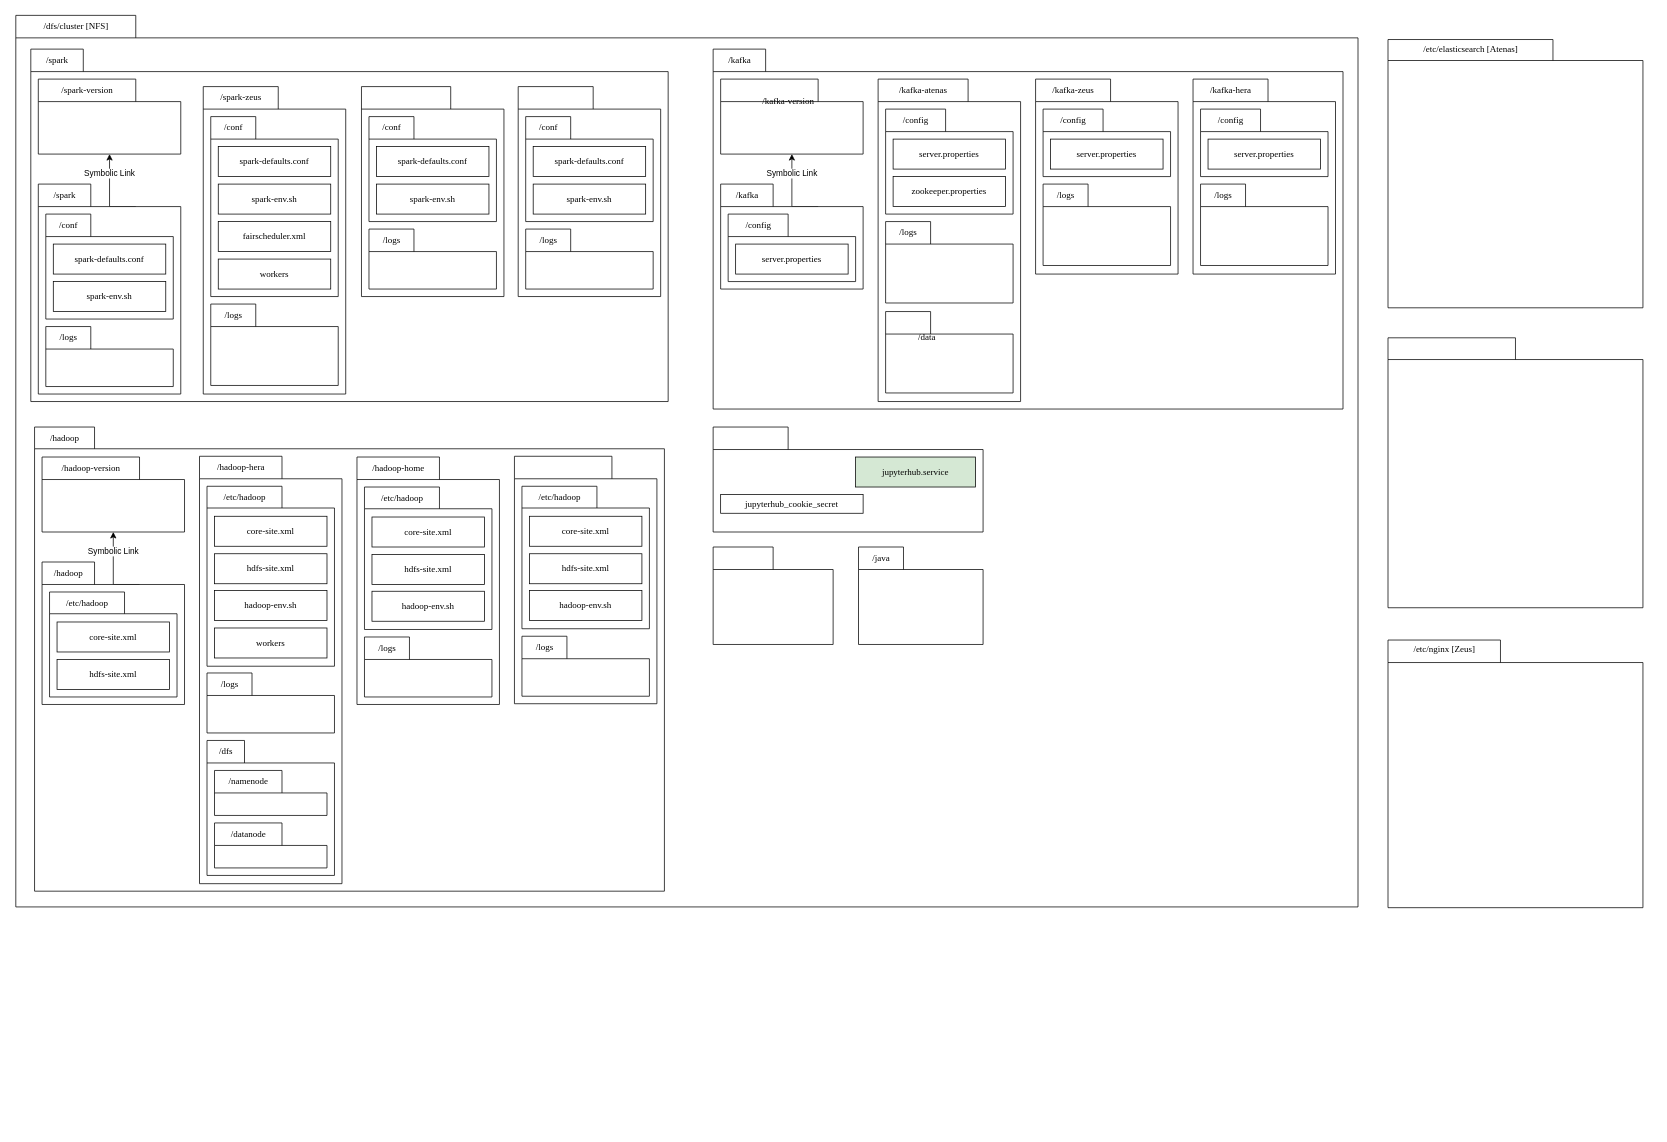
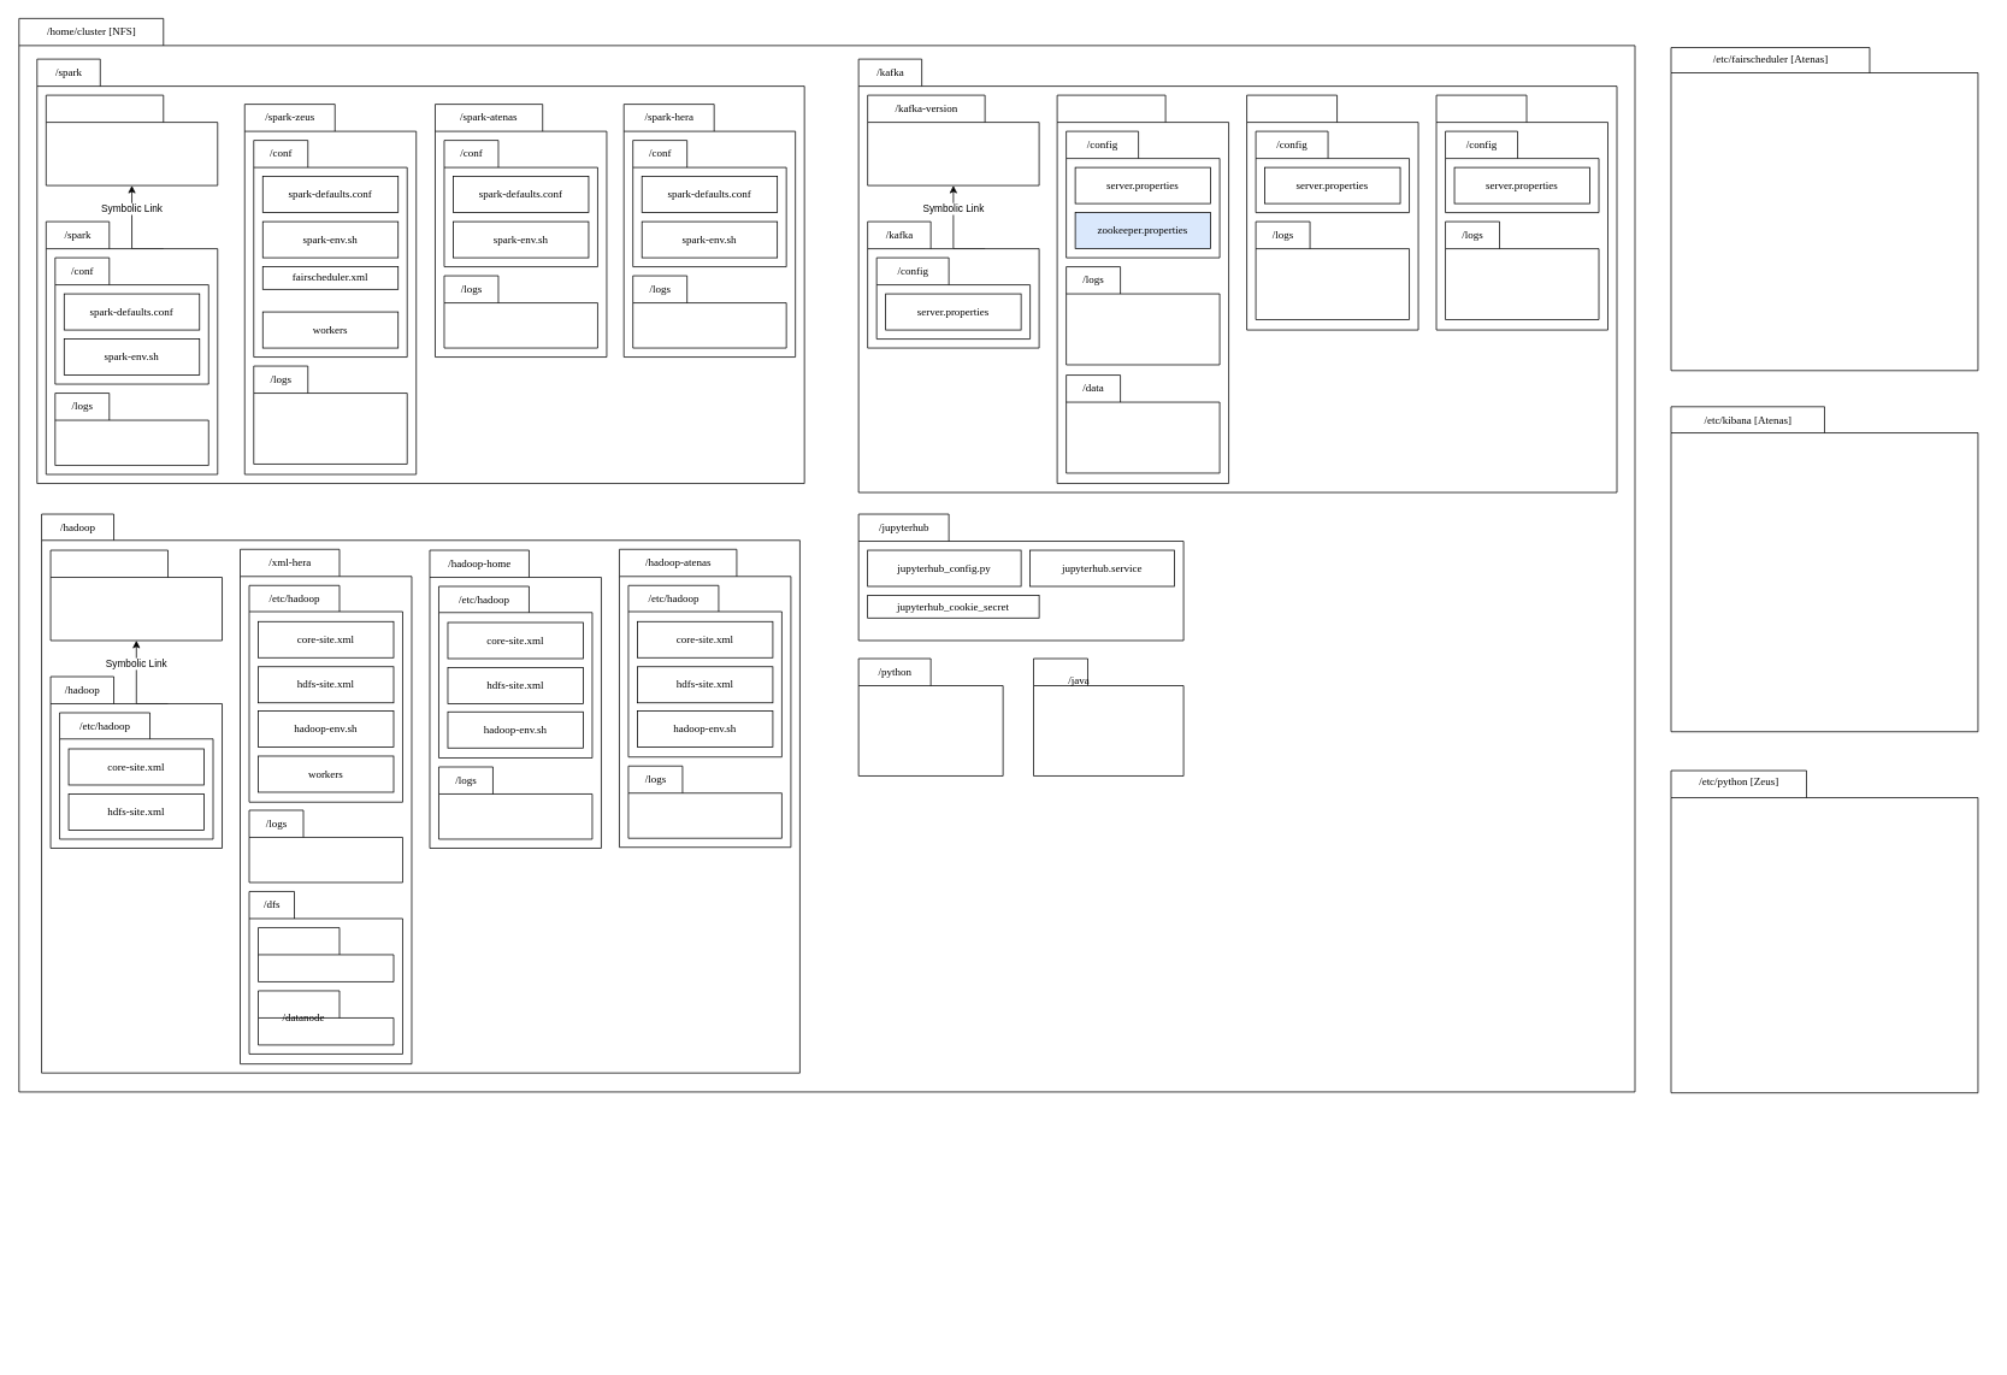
- <mxCell id="3" value="/dfs/cluster [NFS]" style="text;html=1;align=center;verticalAlign=middle;resizable=0;points=[];autosize=1;strokeColor=none;fillColor=none;fontFamily=Georgia;container=1;" vertex="1" parent="1"><mxGeometry x="20" y="20" width="160" height="30" as="geometry" /></mxCell>
+ <mxCell id="3" value="/home/cluster [NFS]" style="text;html=1;align=center;verticalAlign=middle;resizable=0;points=[];autosize=1;strokeColor=none;fillColor=none;fontFamily=Georgia;container=1;" vertex="1" parent="1"><mxGeometry x="20" y="20" width="160" height="30" as="geometry" /></mxCell>
- <mxCell id="9" value="&lt;div&gt;/etc/elasticsearch [Atenas]&lt;/div&gt;" style="text;html=1;align=center;verticalAlign=middle;resizable=0;points=[];autosize=1;strokeColor=none;fillColor=none;fontFamily=Georgia;container=1;" vertex="1" parent="7"><mxGeometry width="220" height="30" as="geometry" /></mxCell>
+ <mxCell id="9" value="&lt;div&gt;/etc/fairscheduler [Atenas]&lt;/div&gt;" style="text;html=1;align=center;verticalAlign=middle;resizable=0;points=[];autosize=1;strokeColor=none;fillColor=none;fontFamily=Georgia;container=1;" vertex="1" parent="7"><mxGeometry width="220" height="30" as="geometry" /></mxCell>
- <mxCell id="14" value="/spark-version" style="text;html=1;align=center;verticalAlign=middle;resizable=0;points=[];autosize=1;strokeColor=none;fillColor=none;fontFamily=Georgia;container=1;" vertex="1" parent="12"><mxGeometry width="130" height="30" as="geometry" /></mxCell>
- <mxCell id="150" value="/kafka-atenas" style="text;html=1;align=center;verticalAlign=middle;resizable=0;points=[];autosize=1;strokeColor=none;fillColor=none;fontFamily=Georgia;container=1;" vertex="1" parent="148"><mxGeometry width="120" height="30" as="geometry" /></mxCell>
- <mxCell id="163" value="/kafka-zeus" style="text;html=1;align=center;verticalAlign=middle;resizable=0;points=[];autosize=1;strokeColor=none;fillColor=none;fontFamily=Georgia;container=1;" vertex="1" parent="1"><mxGeometry x="1380" y="105" width="100" height="30" as="geometry" /></mxCell>
- <mxCell id="132" value="/kafka-hera" style="text;html=1;align=center;verticalAlign=middle;resizable=0;points=[];autosize=1;strokeColor=none;fillColor=none;fontFamily=Georgia;container=1;" vertex="1" parent="130"><mxGeometry width="100" height="30" as="geometry" /></mxCell>
+ <mxCell id="55" value="/spark-atenas" style="text;html=1;align=center;verticalAlign=middle;resizable=0;points=[];autosize=1;strokeColor=none;fillColor=none;fontFamily=Georgia;container=1;" vertex="1" parent="53"><mxGeometry x="-1" width="120" height="30" as="geometry" /></mxCell>
+ <mxCell id="32" value="/spark-hera" style="text;html=1;align=center;verticalAlign=middle;resizable=0;points=[];autosize=1;strokeColor=none;fillColor=none;fontFamily=Georgia;container=1;" vertex="1" parent="30"><mxGeometry width="100" height="30" as="geometry" /></mxCell>
- <mxCell id="127" value="/kafka-version" style="text;html=1;align=center;verticalAlign=middle;resizable=0;points=[];autosize=1;strokeColor=none;fillColor=none;fontFamily=Georgia;container=1;" vertex="1" parent="125"><mxGeometry x="25" y="15" width="130" height="30" as="geometry" /></mxCell>
+ <mxCell id="127" value="/kafka-version" style="text;html=1;align=center;verticalAlign=middle;resizable=0;points=[];autosize=1;strokeColor=none;fillColor=none;fontFamily=Georgia;container=1;" vertex="1" parent="125"><mxGeometry width="130" height="30" as="geometry" /></mxCell>
- <mxCell id="155" value="zookeeper.properties" style="html=1;whiteSpace=wrap;fontFamily=Georgia;" vertex="1" parent="151"><mxGeometry x="10" y="90" width="150" height="40" as="geometry" /></mxCell>
+ <mxCell id="155" value="zookeeper.properties" style="html=1;whiteSpace=wrap;fontFamily=Georgia;fillColor=#dae8fc;" vertex="1" parent="151"><mxGeometry x="10" y="90" width="150" height="40" as="geometry" /></mxCell>
- <mxCell id="25" value="fairscheduler.xml" style="html=1;whiteSpace=wrap;fontFamily=Georgia;" vertex="1" parent="20"><mxGeometry x="10" y="140" width="150" height="40" as="geometry" /></mxCell>
+ <mxCell id="25" value="fairscheduler.xml" style="html=1;whiteSpace=wrap;fontFamily=Georgia;" vertex="1" parent="20"><mxGeometry x="10" y="140" width="150" height="25" as="geometry" /></mxCell>
- <mxCell id="161" value="/data" style="text;html=1;align=center;verticalAlign=middle;resizable=0;points=[];autosize=1;strokeColor=none;fillColor=none;fontFamily=Georgia;container=1;" vertex="1" parent="159"><mxGeometry x="25" y="20" width="60" height="30" as="geometry" /></mxCell>
+ <mxCell id="161" value="/data" style="text;html=1;align=center;verticalAlign=middle;resizable=0;points=[];autosize=1;strokeColor=none;fillColor=none;fontFamily=Georgia;container=1;" vertex="1" parent="159"><mxGeometry width="60" height="30" as="geometry" /></mxCell>
+ <mxCell id="182" value="&lt;div&gt;/etc/kibana [Atenas]&lt;/div&gt;" style="text;html=1;align=center;verticalAlign=middle;resizable=0;points=[];autosize=1;strokeColor=none;fillColor=none;fontFamily=Georgia;container=1;" vertex="1" parent="180"><mxGeometry width="170" height="30" as="geometry" /></mxCell>
+ <mxCell id="172" value="/jupyterhub" style="text;html=1;align=center;verticalAlign=middle;resizable=0;points=[];autosize=1;strokeColor=none;fillColor=none;fontFamily=Georgia;container=1;" vertex="1" parent="1"><mxGeometry x="950" y="569" width="100" height="30" as="geometry" /></mxCell>
- <mxCell id="68" value="/hadoop-version" style="text;html=1;align=center;verticalAlign=middle;resizable=0;points=[];autosize=1;strokeColor=none;fillColor=none;fontFamily=Georgia;container=1;" vertex="1" parent="66"><mxGeometry width="130" height="30" as="geometry" /></mxCell>
- <mxCell id="81" value="/hadoop-hera" style="text;html=1;align=center;verticalAlign=middle;resizable=0;points=[];autosize=1;strokeColor=none;fillColor=none;fontFamily=Georgia;container=1;" vertex="1" parent="79"><mxGeometry width="110" height="30" as="geometry" /></mxCell>
+ <mxCell id="81" value="/xml-hera" style="text;html=1;align=center;verticalAlign=middle;resizable=0;points=[];autosize=1;strokeColor=none;fillColor=none;fontFamily=Georgia;container=1;" vertex="1" parent="79"><mxGeometry width="110" height="30" as="geometry" /></mxCell>
+ <mxCell id="113" value="/hadoop-atenas" style="text;html=1;align=center;verticalAlign=middle;resizable=0;points=[];autosize=1;strokeColor=none;fillColor=none;fontFamily=Georgia;container=1;" vertex="1" parent="1"><mxGeometry x="685" y="608" width="130" height="30" as="geometry" /></mxCell>
+ <mxCell id="175" value="jupyterhub_config.py" style="html=1;whiteSpace=wrap;fontFamily=Georgia;" vertex="1" parent="1"><mxGeometry x="960" y="609" width="170" height="40" as="geometry" /></mxCell>
- <mxCell id="173" value="jupyterhub.service" style="html=1;whiteSpace=wrap;fontFamily=Georgia;fillColor=#d5e8d4;" vertex="1" parent="1"><mxGeometry x="1140" y="609" width="160" height="40" as="geometry" /></mxCell>
+ <mxCell id="173" value="jupyterhub.service" style="html=1;whiteSpace=wrap;fontFamily=Georgia;" vertex="1" parent="1"><mxGeometry x="1140" y="609" width="160" height="40" as="geometry" /></mxCell>
+ <mxCell id="6" value="/python" style="text;html=1;align=center;verticalAlign=middle;resizable=0;points=[];autosize=1;strokeColor=none;fillColor=none;fontFamily=Georgia;container=1;" vertex="1" parent="4"><mxGeometry width="80" height="30" as="geometry" /></mxCell>
- <mxCell id="179" value="/java" style="text;html=1;align=center;verticalAlign=middle;resizable=0;points=[];autosize=1;strokeColor=none;fillColor=none;fontFamily=Georgia;container=1;" vertex="1" parent="177"><mxGeometry width="60" height="30" as="geometry" /></mxCell>
+ <mxCell id="179" value="/java" style="text;html=1;align=center;verticalAlign=middle;resizable=0;points=[];autosize=1;strokeColor=none;fillColor=none;fontFamily=Georgia;container=1;" vertex="1" parent="177"><mxGeometry x="20" y="10" width="60" height="30" as="geometry" /></mxCell>
- <mxCell id="185" value="/etc/nginx [Zeus]" style="text;html=1;align=center;verticalAlign=middle;resizable=0;points=[];autosize=1;strokeColor=none;fillColor=none;fontFamily=Georgia;container=1;" vertex="1" parent="183"><mxGeometry width="150" height="30" as="geometry" /></mxCell>
+ <mxCell id="185" value="/etc/python [Zeus]" style="text;html=1;align=center;verticalAlign=middle;resizable=0;points=[];autosize=1;strokeColor=none;fillColor=none;fontFamily=Georgia;container=1;" vertex="1" parent="183"><mxGeometry width="150" height="30" as="geometry" /></mxCell>
- <mxCell id="90" value="/namenode" style="text;html=1;align=center;verticalAlign=middle;resizable=0;points=[];autosize=1;strokeColor=none;fillColor=none;fontFamily=Georgia;container=1;" vertex="1" parent="88"><mxGeometry width="90" height="30" as="geometry" /></mxCell>
- <mxCell id="93" value="/datanode" style="text;html=1;align=center;verticalAlign=middle;resizable=0;points=[];autosize=1;strokeColor=none;fillColor=none;fontFamily=Georgia;container=1;" vertex="1" parent="91"><mxGeometry width="90" height="30" as="geometry" /></mxCell>
+ <mxCell id="93" value="/datanode" style="text;html=1;align=center;verticalAlign=middle;resizable=0;points=[];autosize=1;strokeColor=none;fillColor=none;fontFamily=Georgia;container=1;" vertex="1" parent="91"><mxGeometry x="5" y="15" width="90" height="30" as="geometry" /></mxCell>
